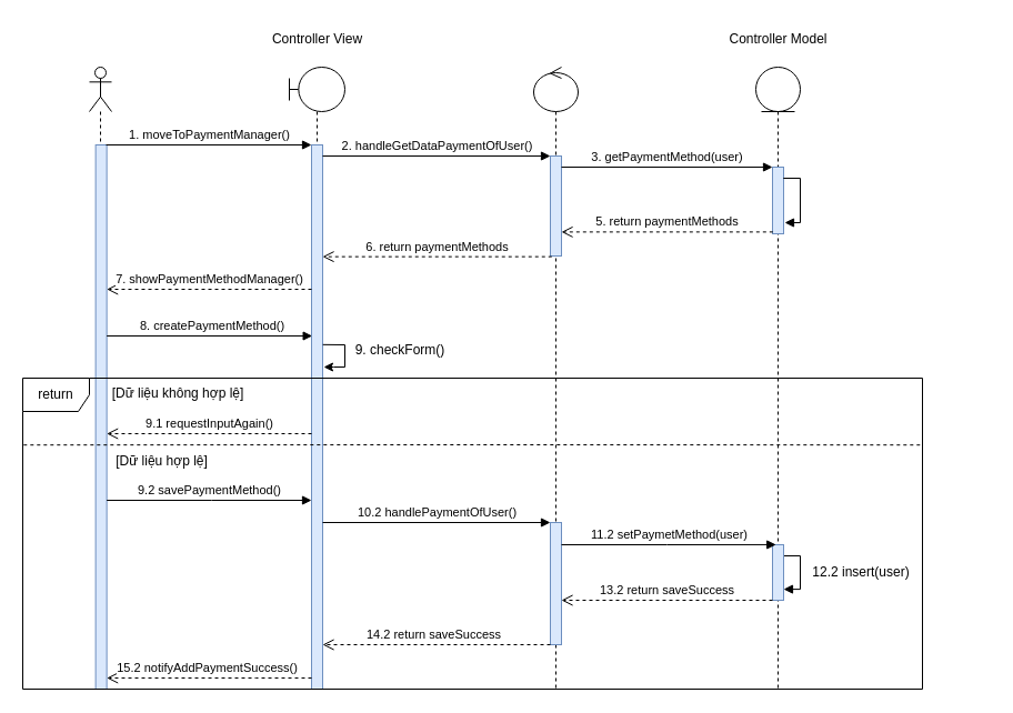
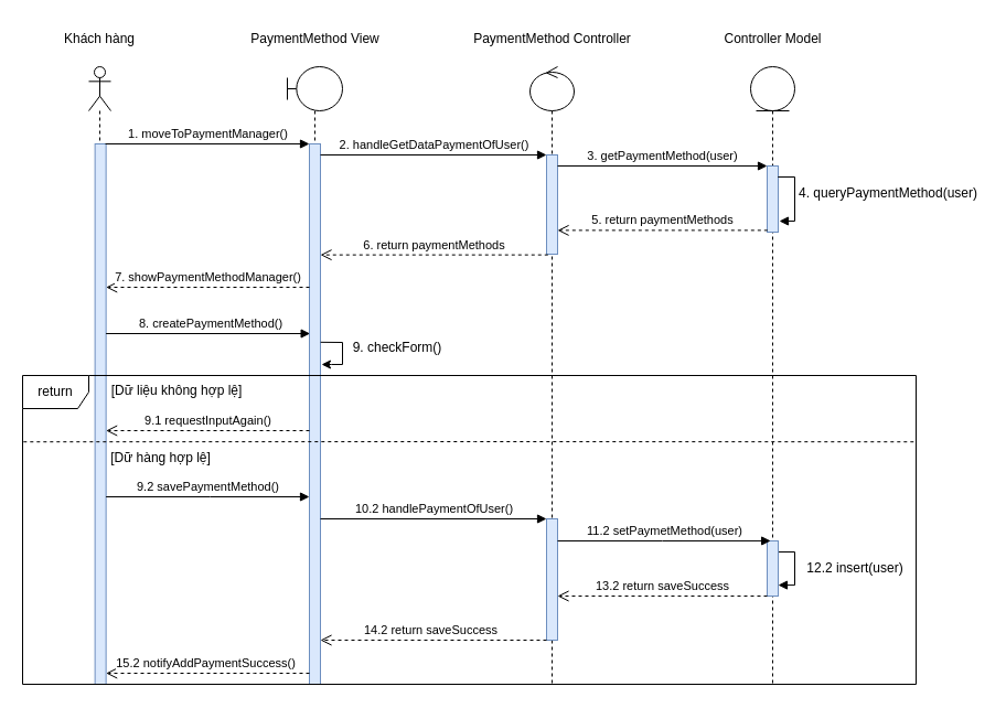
+ <mxCell id="14" value="Khách hàng" style="text;html=1;strokeColor=none;fillColor=none;align=center;verticalAlign=middle;whiteSpace=wrap;rounded=0;" vertex="1" parent="1"><mxGeometry x="35" width="110" height="30" as="geometry" y="20" /></mxCell>
- <mxCell id="17" value="Controller View" style="text;html=1;strokeColor=none;fillColor=none;align=center;verticalAlign=middle;whiteSpace=wrap;rounded=0;" vertex="1" parent="1"><mxGeometry x="217.5" width="135" height="30" as="geometry" y="20" /></mxCell>
+ <mxCell id="17" value="PaymentMethod View" style="text;html=1;strokeColor=none;fillColor=none;align=center;verticalAlign=middle;whiteSpace=wrap;rounded=0;" vertex="1" parent="1"><mxGeometry x="217.5" width="135" height="30" as="geometry" y="20" /></mxCell>
+ <mxCell id="16" value="PaymentMethod Controller" style="text;html=1;strokeColor=none;fillColor=none;align=center;verticalAlign=middle;whiteSpace=wrap;rounded=0;" vertex="1" parent="1"><mxGeometry x="422.5" width="155" height="30" as="geometry" y="20" /></mxCell>
+ <mxCell id="22" value="4. queryPaymentMethod(user)" style="text;html=1;strokeColor=none;fillColor=none;align=center;verticalAlign=middle;whiteSpace=wrap;rounded=0;" vertex="1" parent="1"><mxGeometry x="720" y="160" width="170" height="30" as="geometry" /></mxCell>
- <mxCell id="39" value="[Dữ liệu hợp lệ]" style="text;html=1;align=center;verticalAlign=middle;resizable=0;points=[];autosize=1;strokeColor=none;fillColor=none;" vertex="1" parent="1"><mxGeometry x="90" y="400" width="110" height="30" as="geometry" /></mxCell>
+ <mxCell id="39" value="[Dữ hàng hợp lệ]" style="text;html=1;align=center;verticalAlign=middle;resizable=0;points=[];autosize=1;strokeColor=none;fillColor=none;" vertex="1" parent="1"><mxGeometry x="90" y="400" width="110" height="30" as="geometry" /></mxCell>
